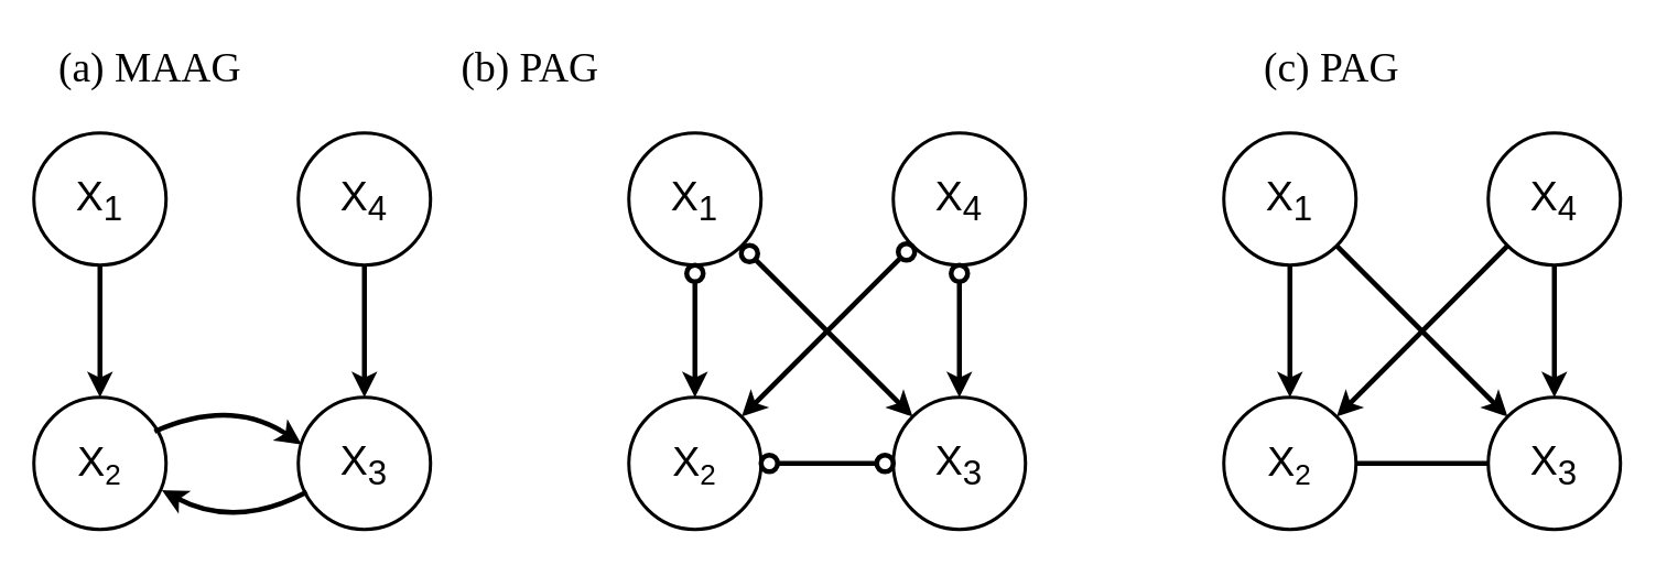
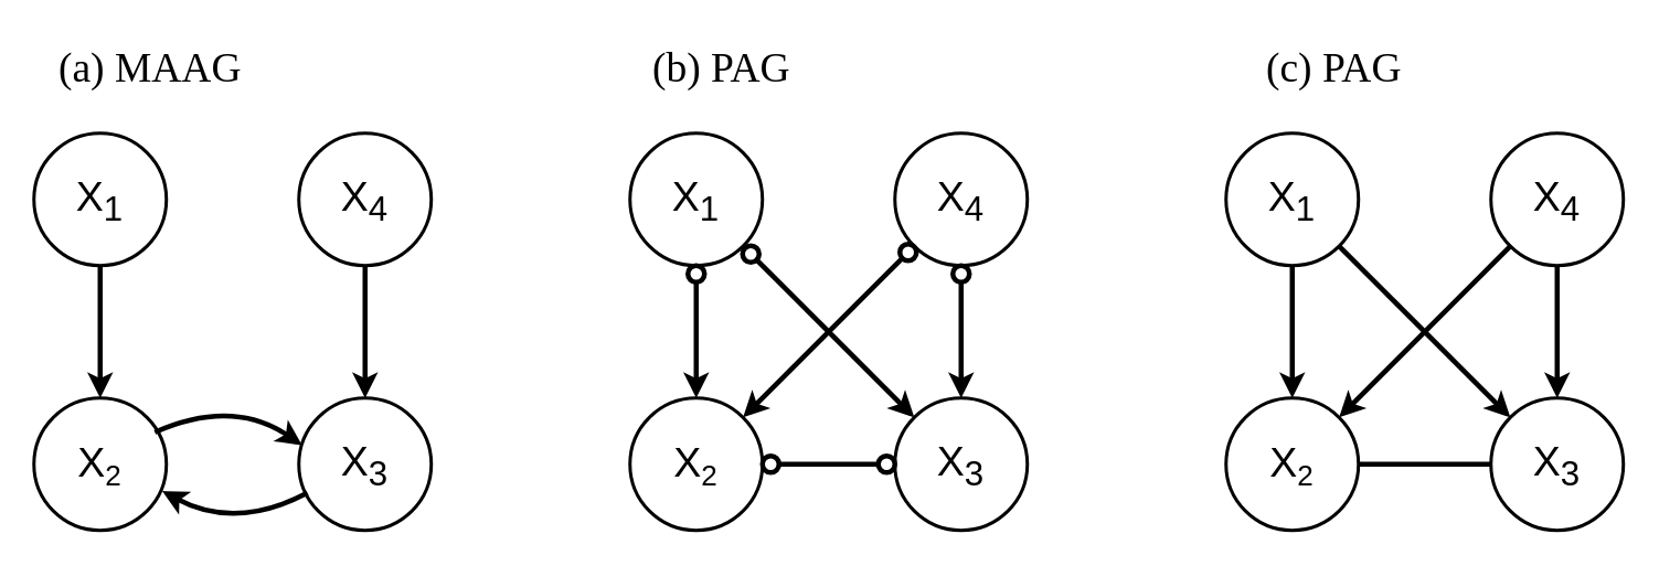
- <mxCell id="42" value="&lt;font style=&quot;font-size: 25px;&quot;&gt;&lt;font face=&quot;Times New Roman&quot; style=&quot;font-size: 25px;&quot;&gt;(b) &lt;/font&gt;&lt;font face=&quot;Times New Roman&quot; style=&quot;font-size: 25px;&quot;&gt;PAG&lt;/font&gt;&lt;/font&gt;" style="text;html=1;align=center;verticalAlign=middle;resizable=0;points=[];autosize=1;strokeColor=none;fillColor=none;fontSize=25;" vertex="1" parent="1"><mxGeometry x="265" y="20" width="110" height="40" as="geometry" /></mxCell>
+ <mxCell id="42" value="&lt;font style=&quot;font-size: 25px;&quot;&gt;&lt;font face=&quot;Times New Roman&quot; style=&quot;font-size: 25px;&quot;&gt;(b) &lt;/font&gt;&lt;font face=&quot;Times New Roman&quot; style=&quot;font-size: 25px;&quot;&gt;PAG&lt;/font&gt;&lt;/font&gt;" style="text;html=1;align=center;verticalAlign=middle;resizable=0;points=[];autosize=1;strokeColor=none;fillColor=none;fontSize=25;" vertex="1" parent="1"><mxGeometry x="380" y="20" width="110" height="40" as="geometry" /></mxCell>
